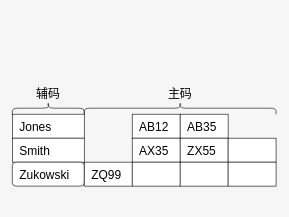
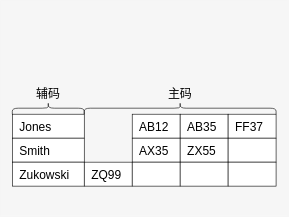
+ <mxCell id="7" value="FF37" style="rounded=0;whiteSpace=wrap;html=1;fontSize=20;align=left;spacingLeft=10;" vertex="1" parent="1"><mxGeometry x="380" y="190" width="80" height="40" as="geometry" /></mxCell>
- <mxCell id="4" value="Zukowski" style="whiteSpace=wrap;html=1;fontSize=20;align=left;spacingLeft=10;rounded=1;" vertex="1" parent="1"><mxGeometry x="20" y="270" width="120" height="40" as="geometry" /></mxCell>
+ <mxCell id="4" value="Zukowski" style="rounded=0;whiteSpace=wrap;html=1;fontSize=20;align=left;spacingLeft=10;" vertex="1" parent="1"><mxGeometry x="20" y="270" width="120" height="40" as="geometry" /></mxCell>
